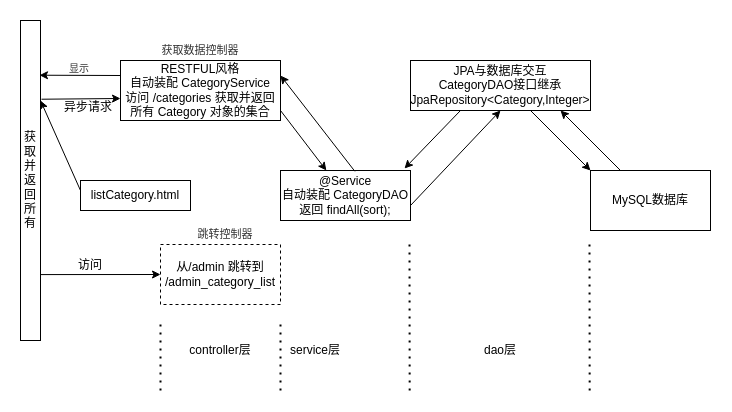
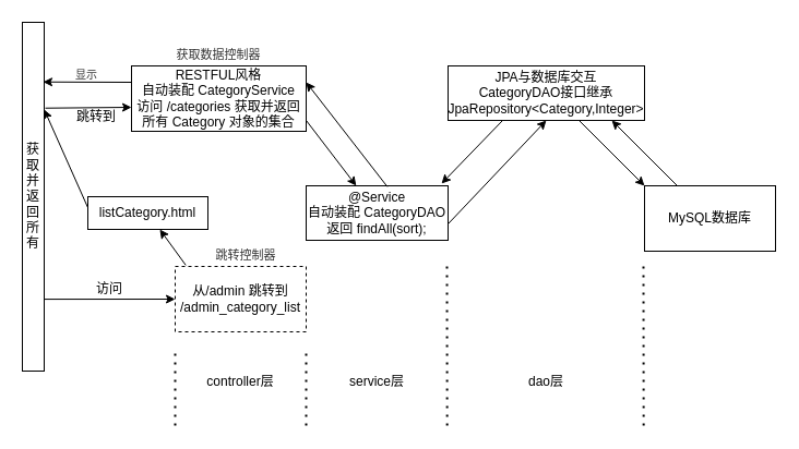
- <mxCell id="21" value="异步请求" style="text;html=1;strokeColor=none;fillColor=none;align=center;verticalAlign=middle;whiteSpace=wrap;rounded=0;" parent="1" vertex="1"><mxGeometry x="59" y="97" width="58" height="20" as="geometry" /></mxCell>
+ <mxCell id="21" value="跳转到" style="text;html=1;strokeColor=none;fillColor=none;align=center;verticalAlign=middle;whiteSpace=wrap;rounded=0;" parent="1" vertex="1"><mxGeometry x="59" y="97" width="58" height="20" as="geometry" /></mxCell>
+ <mxCell id="11" value="" style="endArrow=classic;html=1;exitX=0.081;exitY=-0.019;exitDx=0;exitDy=0;exitPerimeter=0;" parent="1" source="4" target="3" edge="1"><mxGeometry width="50" height="50" relative="1" as="geometry"><mxPoint x="180" y="270" as="sourcePoint" /><mxPoint x="230" y="220" as="targetPoint" /></mxGeometry></mxCell>
- <mxCell id="10" value="访问" style="text;html=1;strokeColor=none;fillColor=none;align=center;verticalAlign=middle;whiteSpace=wrap;rounded=0;" parent="1" vertex="1"><mxGeometry x="70" y="255" width="40" height="20" as="geometry" /></mxCell>
+ <mxCell id="10" value="访问" style="text;html=1;strokeColor=none;fillColor=none;align=center;verticalAlign=middle;whiteSpace=wrap;rounded=0;" parent="1" vertex="1"><mxGeometry x="80" y="255" width="40" height="20" as="geometry" /></mxCell>
- <mxCell id="27" value="service层" style="text;html=1;strokeColor=none;fillColor=none;align=center;verticalAlign=middle;whiteSpace=wrap;rounded=0;" parent="1" vertex="1"><mxGeometry x="280" y="340" width="70" height="20" as="geometry" /></mxCell>
+ <mxCell id="27" value="service层" style="text;html=1;strokeColor=none;fillColor=none;align=center;verticalAlign=middle;whiteSpace=wrap;rounded=0;" parent="1" vertex="1"><mxGeometry x="310" y="340" width="70" height="20" as="geometry" /></mxCell>
